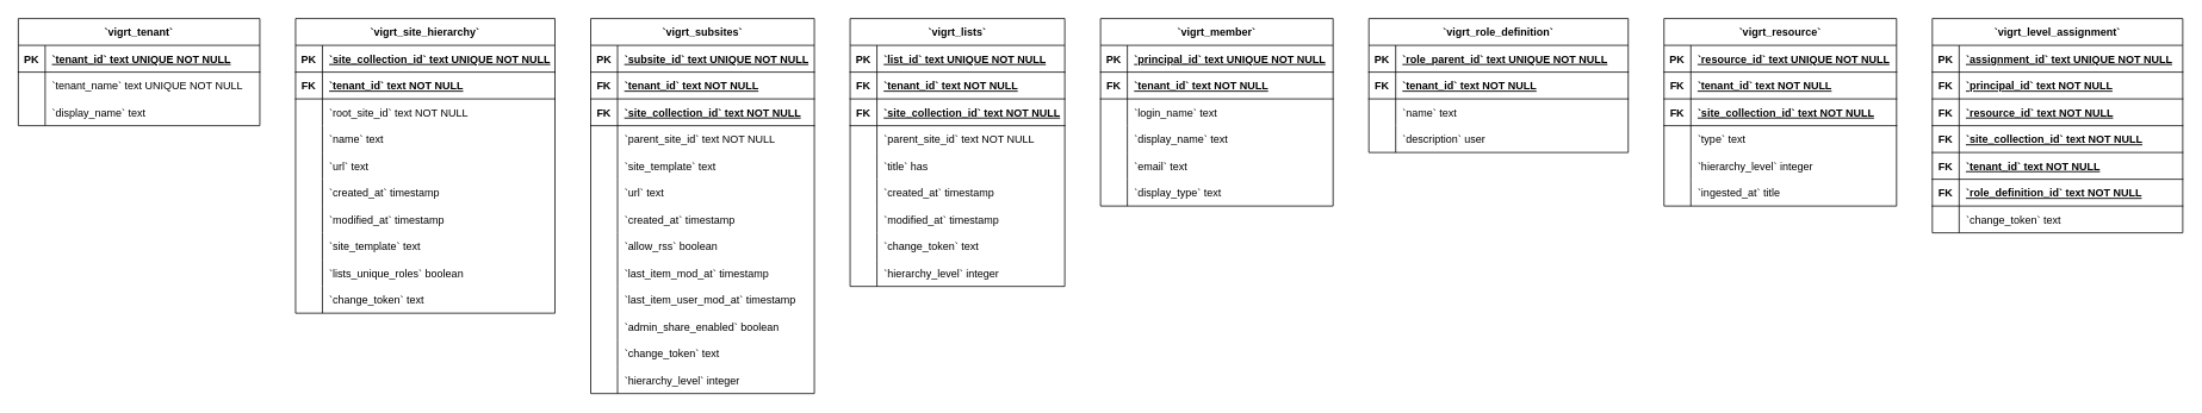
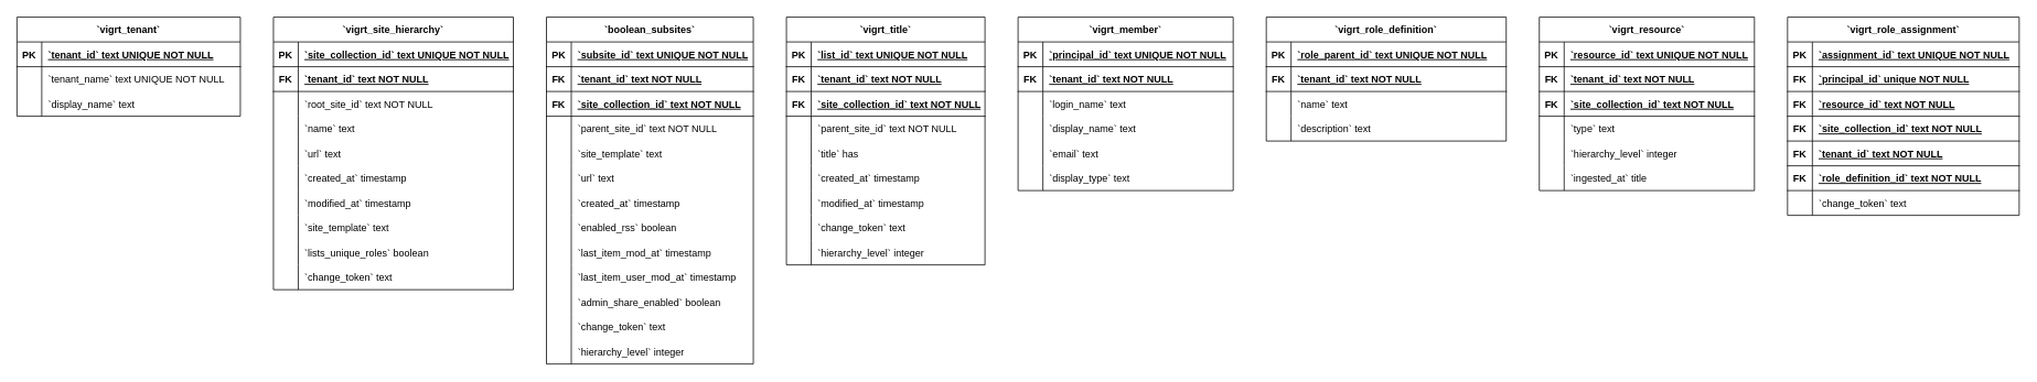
- <mxCell id="43" value="`vigrt_subsites`" style="shape=table;startSize=30;container=1;collapsible=1;childLayout=tableLayout;fixedRows=1;rowLines=0;fontStyle=1;align=center;resizeLast=1;" vertex="1" parent="1"><mxGeometry x="660" y="20" width="250" height="420" as="geometry" /></mxCell>
+ <mxCell id="43" value="`boolean_subsites`" style="shape=table;startSize=30;container=1;collapsible=1;childLayout=tableLayout;fixedRows=1;rowLines=0;fontStyle=1;align=center;resizeLast=1;" vertex="1" parent="1"><mxGeometry x="660" y="20" width="250" height="420" as="geometry" /></mxCell>
- <mxCell id="83" value="`vigrt_lists`" style="shape=table;startSize=30;container=1;collapsible=1;childLayout=tableLayout;fixedRows=1;rowLines=0;fontStyle=1;align=center;resizeLast=1;" vertex="1" parent="1"><mxGeometry x="950" y="20" width="240" height="300" as="geometry" /></mxCell>
+ <mxCell id="83" value="`vigrt_title`" style="shape=table;startSize=30;container=1;collapsible=1;childLayout=tableLayout;fixedRows=1;rowLines=0;fontStyle=1;align=center;resizeLast=1;" vertex="1" parent="1"><mxGeometry x="950" y="20" width="240" height="300" as="geometry" /></mxCell>
- <mxCell id="162" value="`vigrt_level_assignment`" style="shape=table;startSize=30;container=1;collapsible=1;childLayout=tableLayout;fixedRows=1;rowLines=0;fontStyle=1;align=center;resizeLast=1;" vertex="1" parent="1"><mxGeometry x="2160" y="20" width="280" height="240" as="geometry" /></mxCell>
+ <mxCell id="162" value="`vigrt_role_assignment`" style="shape=table;startSize=30;container=1;collapsible=1;childLayout=tableLayout;fixedRows=1;rowLines=0;fontStyle=1;align=center;resizeLast=1;" vertex="1" parent="1"><mxGeometry x="2160" y="20" width="280" height="240" as="geometry" /></mxCell>
- <mxCell id="168" value="`principal_id` text NOT NULL" style="shape=partialRectangle;overflow=hidden;connectable=0;fillColor=none;align=left;strokeColor=inherit;top=0;left=0;bottom=0;right=0;spacingLeft=6;fontStyle=5;" vertex="1" parent="166"><mxGeometry x="30" width="250" height="30" as="geometry"><mxRectangle width="250" height="30" as="alternateBounds" /></mxGeometry></mxCell>
+ <mxCell id="168" value="`principal_id` unique NOT NULL" style="shape=partialRectangle;overflow=hidden;connectable=0;fillColor=none;align=left;strokeColor=inherit;top=0;left=0;bottom=0;right=0;spacingLeft=6;fontStyle=5;" vertex="1" parent="166"><mxGeometry x="30" width="250" height="30" as="geometry"><mxRectangle width="250" height="30" as="alternateBounds" /></mxGeometry></mxCell>
- <mxCell id="142" value="`description` user" style="shape=partialRectangle;overflow=hidden;connectable=0;fillColor=none;align=left;strokeColor=inherit;top=0;left=0;bottom=0;right=0;spacingLeft=6;" vertex="1" parent="140"><mxGeometry x="30" width="260" height="30" as="geometry"><mxRectangle width="260" height="30" as="alternateBounds" /></mxGeometry></mxCell>
+ <mxCell id="142" value="`description` text" style="shape=partialRectangle;overflow=hidden;connectable=0;fillColor=none;align=left;strokeColor=inherit;top=0;left=0;bottom=0;right=0;spacingLeft=6;" vertex="1" parent="140"><mxGeometry x="30" width="260" height="30" as="geometry"><mxRectangle width="260" height="30" as="alternateBounds" /></mxGeometry></mxCell>
- <mxCell id="67" value="`allow_rss` boolean" style="shape=partialRectangle;overflow=hidden;connectable=0;fillColor=none;align=left;strokeColor=inherit;top=0;left=0;bottom=0;right=0;spacingLeft=6;" vertex="1" parent="65"><mxGeometry x="30" width="220" height="30" as="geometry"><mxRectangle width="220" height="30" as="alternateBounds" /></mxGeometry></mxCell>
+ <mxCell id="67" value="`enabled_rss` boolean" style="shape=partialRectangle;overflow=hidden;connectable=0;fillColor=none;align=left;strokeColor=inherit;top=0;left=0;bottom=0;right=0;spacingLeft=6;" vertex="1" parent="65"><mxGeometry x="30" width="220" height="30" as="geometry"><mxRectangle width="220" height="30" as="alternateBounds" /></mxGeometry></mxCell>
